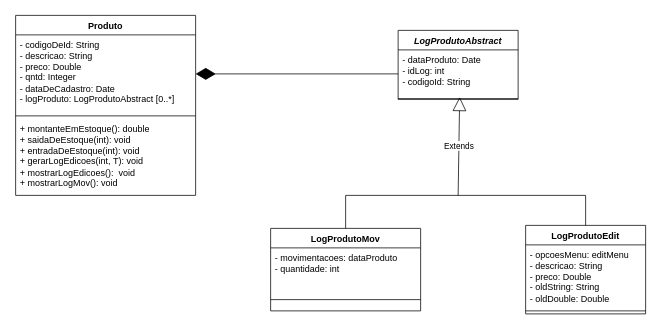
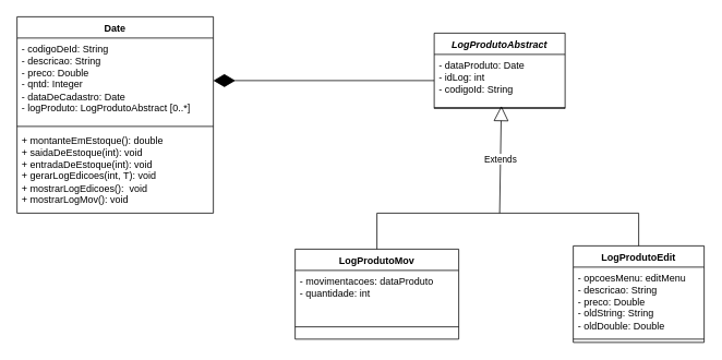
- <mxCell id="14" value="Produto" style="swimlane;fontStyle=1;align=center;verticalAlign=top;childLayout=stackLayout;horizontal=1;startSize=26;horizontalStack=0;resizeParent=1;resizeParentMax=0;resizeLast=0;collapsible=1;marginBottom=0;whiteSpace=wrap;html=1;" vertex="1" parent="1"><mxGeometry x="20" y="20" width="240" height="240" as="geometry" /></mxCell>
+ <mxCell id="14" value="Date" style="swimlane;fontStyle=1;align=center;verticalAlign=top;childLayout=stackLayout;horizontal=1;startSize=26;horizontalStack=0;resizeParent=1;resizeParentMax=0;resizeLast=0;collapsible=1;marginBottom=0;whiteSpace=wrap;html=1;" vertex="1" parent="1"><mxGeometry x="20" y="20" width="240" height="240" as="geometry" /></mxCell>
